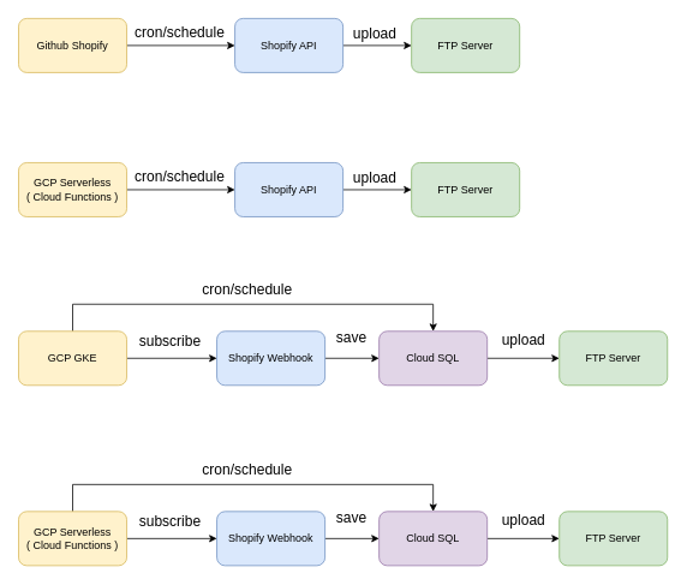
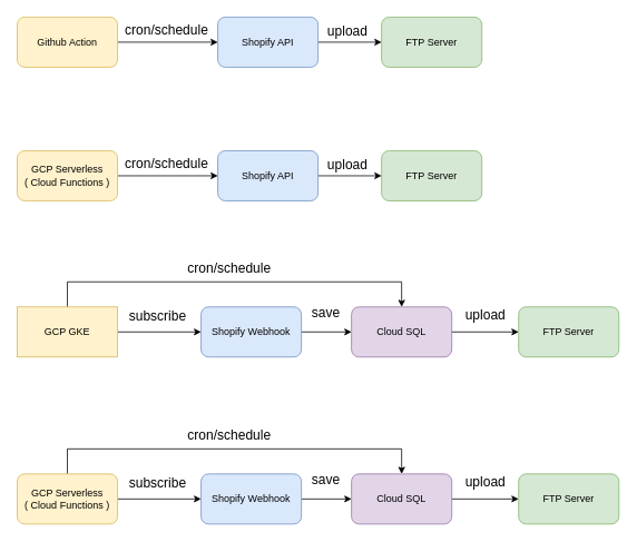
- <mxCell id="22" value="Github Shopify" style="rounded=1;whiteSpace=wrap;html=1;fillColor=#fff2cc;strokeColor=#d6b656;" vertex="1" parent="1"><mxGeometry x="20" y="20" width="120" height="60" as="geometry" /></mxCell>
+ <mxCell id="22" value="Github Action" style="rounded=1;whiteSpace=wrap;html=1;fillColor=#fff2cc;strokeColor=#d6b656;" vertex="1" parent="1"><mxGeometry x="20" y="20" width="120" height="60" as="geometry" /></mxCell>
- <mxCell id="10" value="GCP GKE" style="rounded=1;whiteSpace=wrap;html=1;fillColor=#fff2cc;strokeColor=#d6b656;" vertex="1" parent="1"><mxGeometry x="20" y="367" width="120" height="60" as="geometry" /></mxCell>
+ <mxCell id="10" value="GCP GKE" style="whiteSpace=wrap;html=1;fillColor=#fff2cc;strokeColor=#d6b656;rounded=0;" vertex="1" parent="1"><mxGeometry x="20" y="367" width="120" height="60" as="geometry" /></mxCell>
